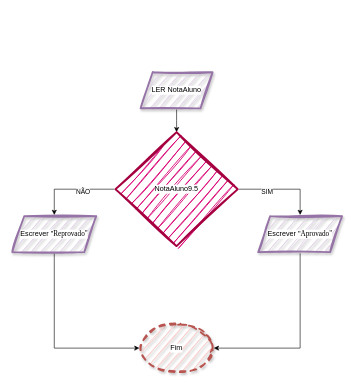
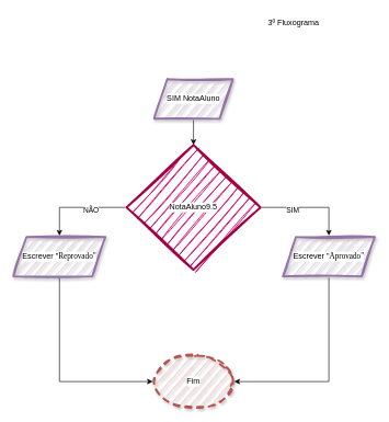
+ <mxCell id="14" value="3º Fluxograma" style="text;html=1;align=center;verticalAlign=middle;resizable=0;points=[];autosize=1;strokeColor=none;fillColor=none;" vertex="1" parent="1"><mxGeometry x="396" y="20" width="100" height="30" as="geometry" /></mxCell>
- <mxCell id="3" value="LER NotaAluno" style="shape=parallelogram;perimeter=parallelogramPerimeter;whiteSpace=wrap;html=1;fixedSize=1;fillColor=#e1d5e7;strokeColor=#9673a6;strokeWidth=3;shadow=1;sketch=1;curveFitting=1;jiggle=2;perimeterSpacing=2;fontSize=12;textShadow=0;labelBorderColor=none;labelBackgroundColor=default;fontColor=#000000;" vertex="1" parent="1"><mxGeometry x="234" y="120" width="120" height="60" as="geometry" /></mxCell>
+ <mxCell id="3" value="SIM NotaAluno" style="shape=parallelogram;perimeter=parallelogramPerimeter;whiteSpace=wrap;html=1;fixedSize=1;fillColor=#e1d5e7;strokeColor=#9673a6;strokeWidth=3;shadow=1;sketch=1;curveFitting=1;jiggle=2;perimeterSpacing=2;fontSize=12;textShadow=0;labelBorderColor=none;labelBackgroundColor=default;fontColor=#000000;" vertex="1" parent="1"><mxGeometry x="234" y="120" width="120" height="60" as="geometry" /></mxCell>
